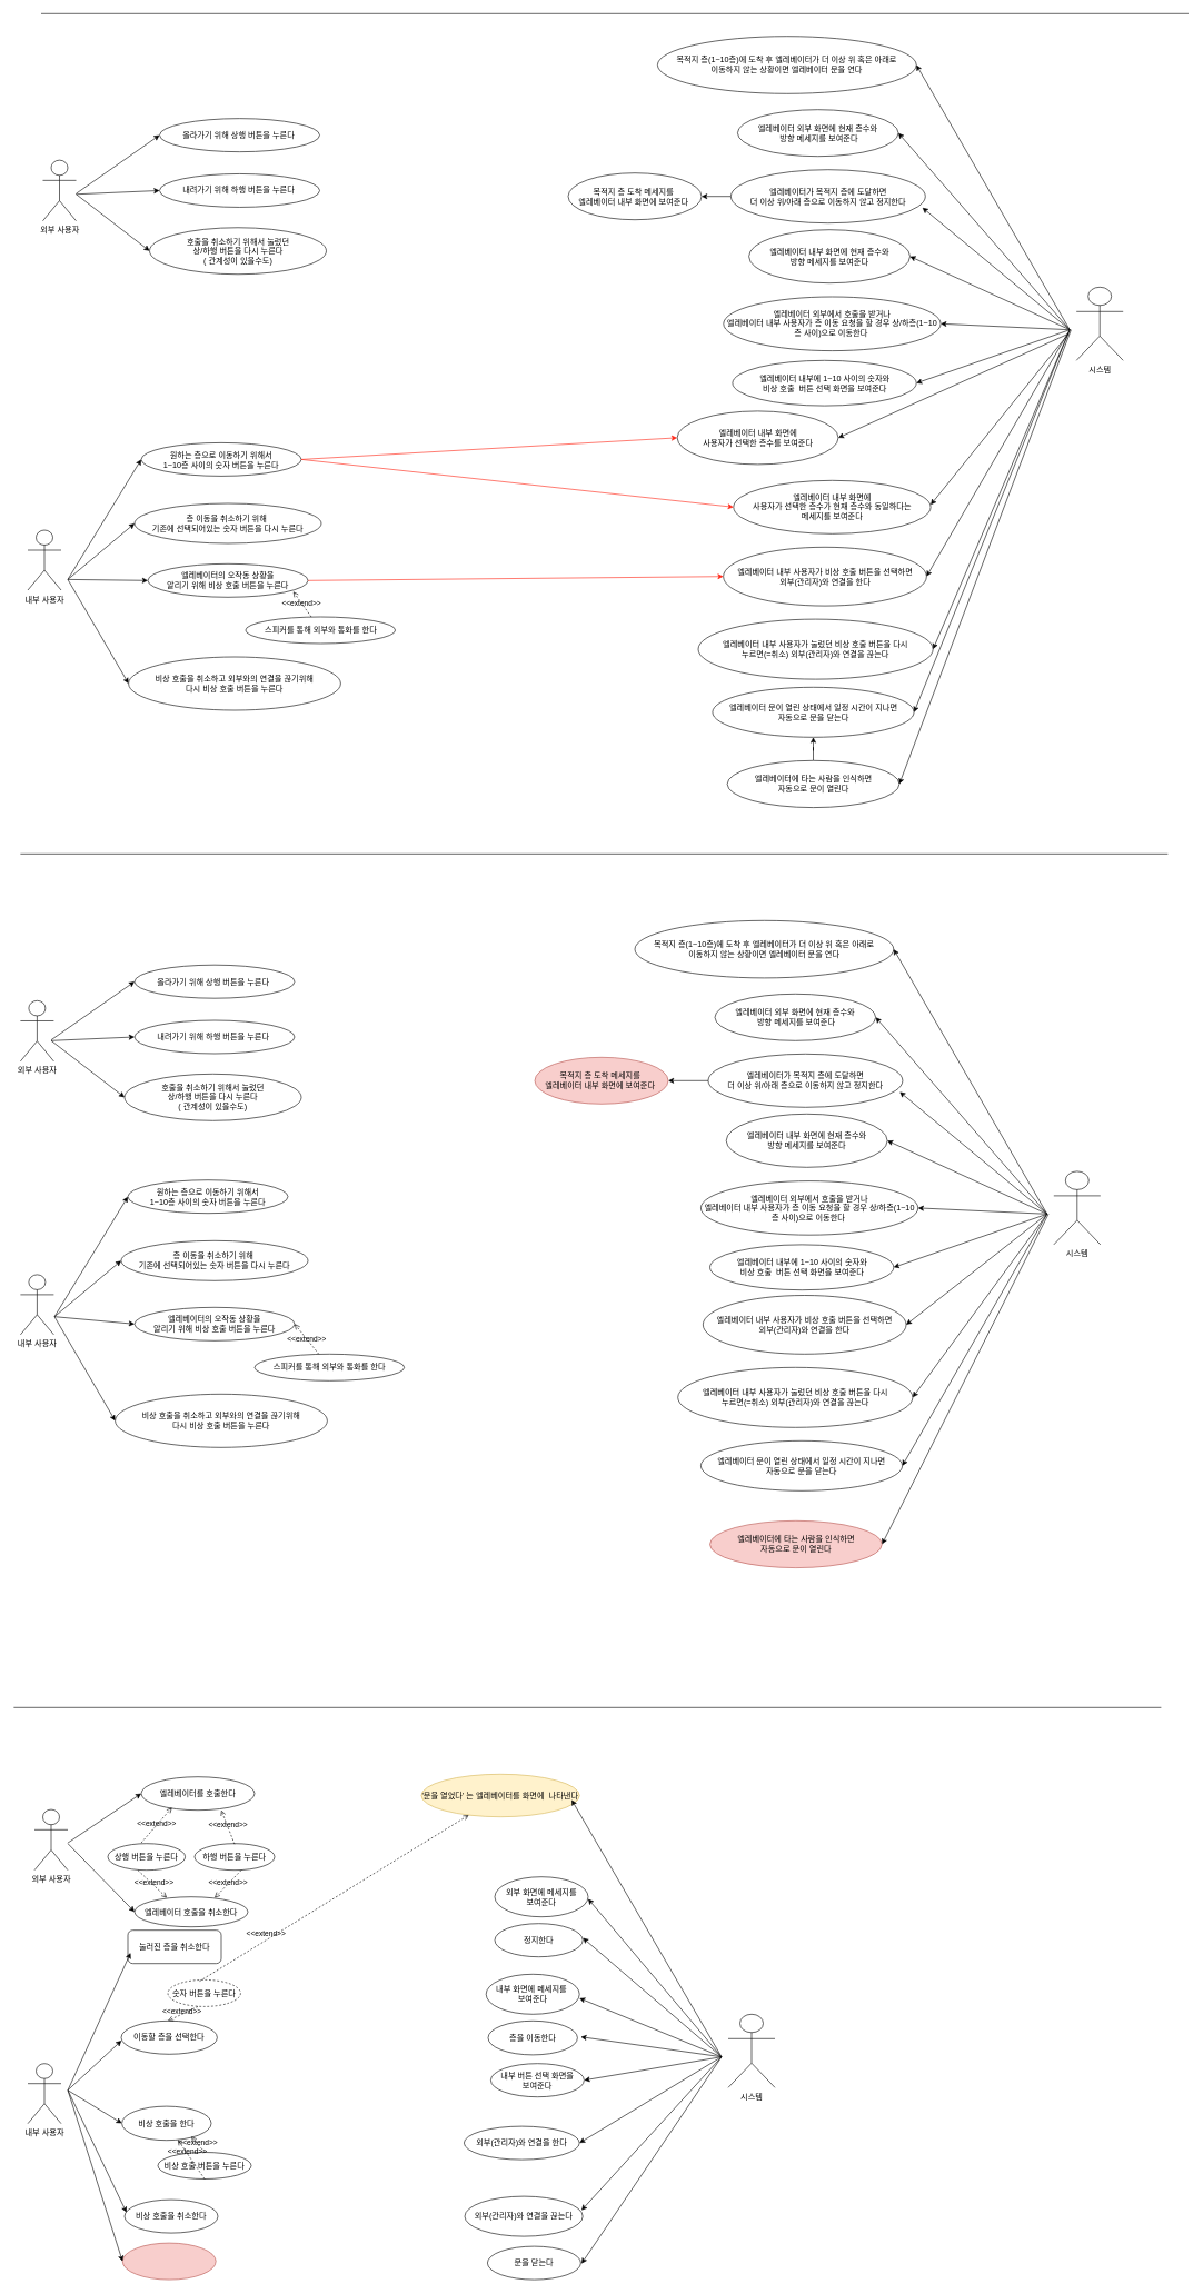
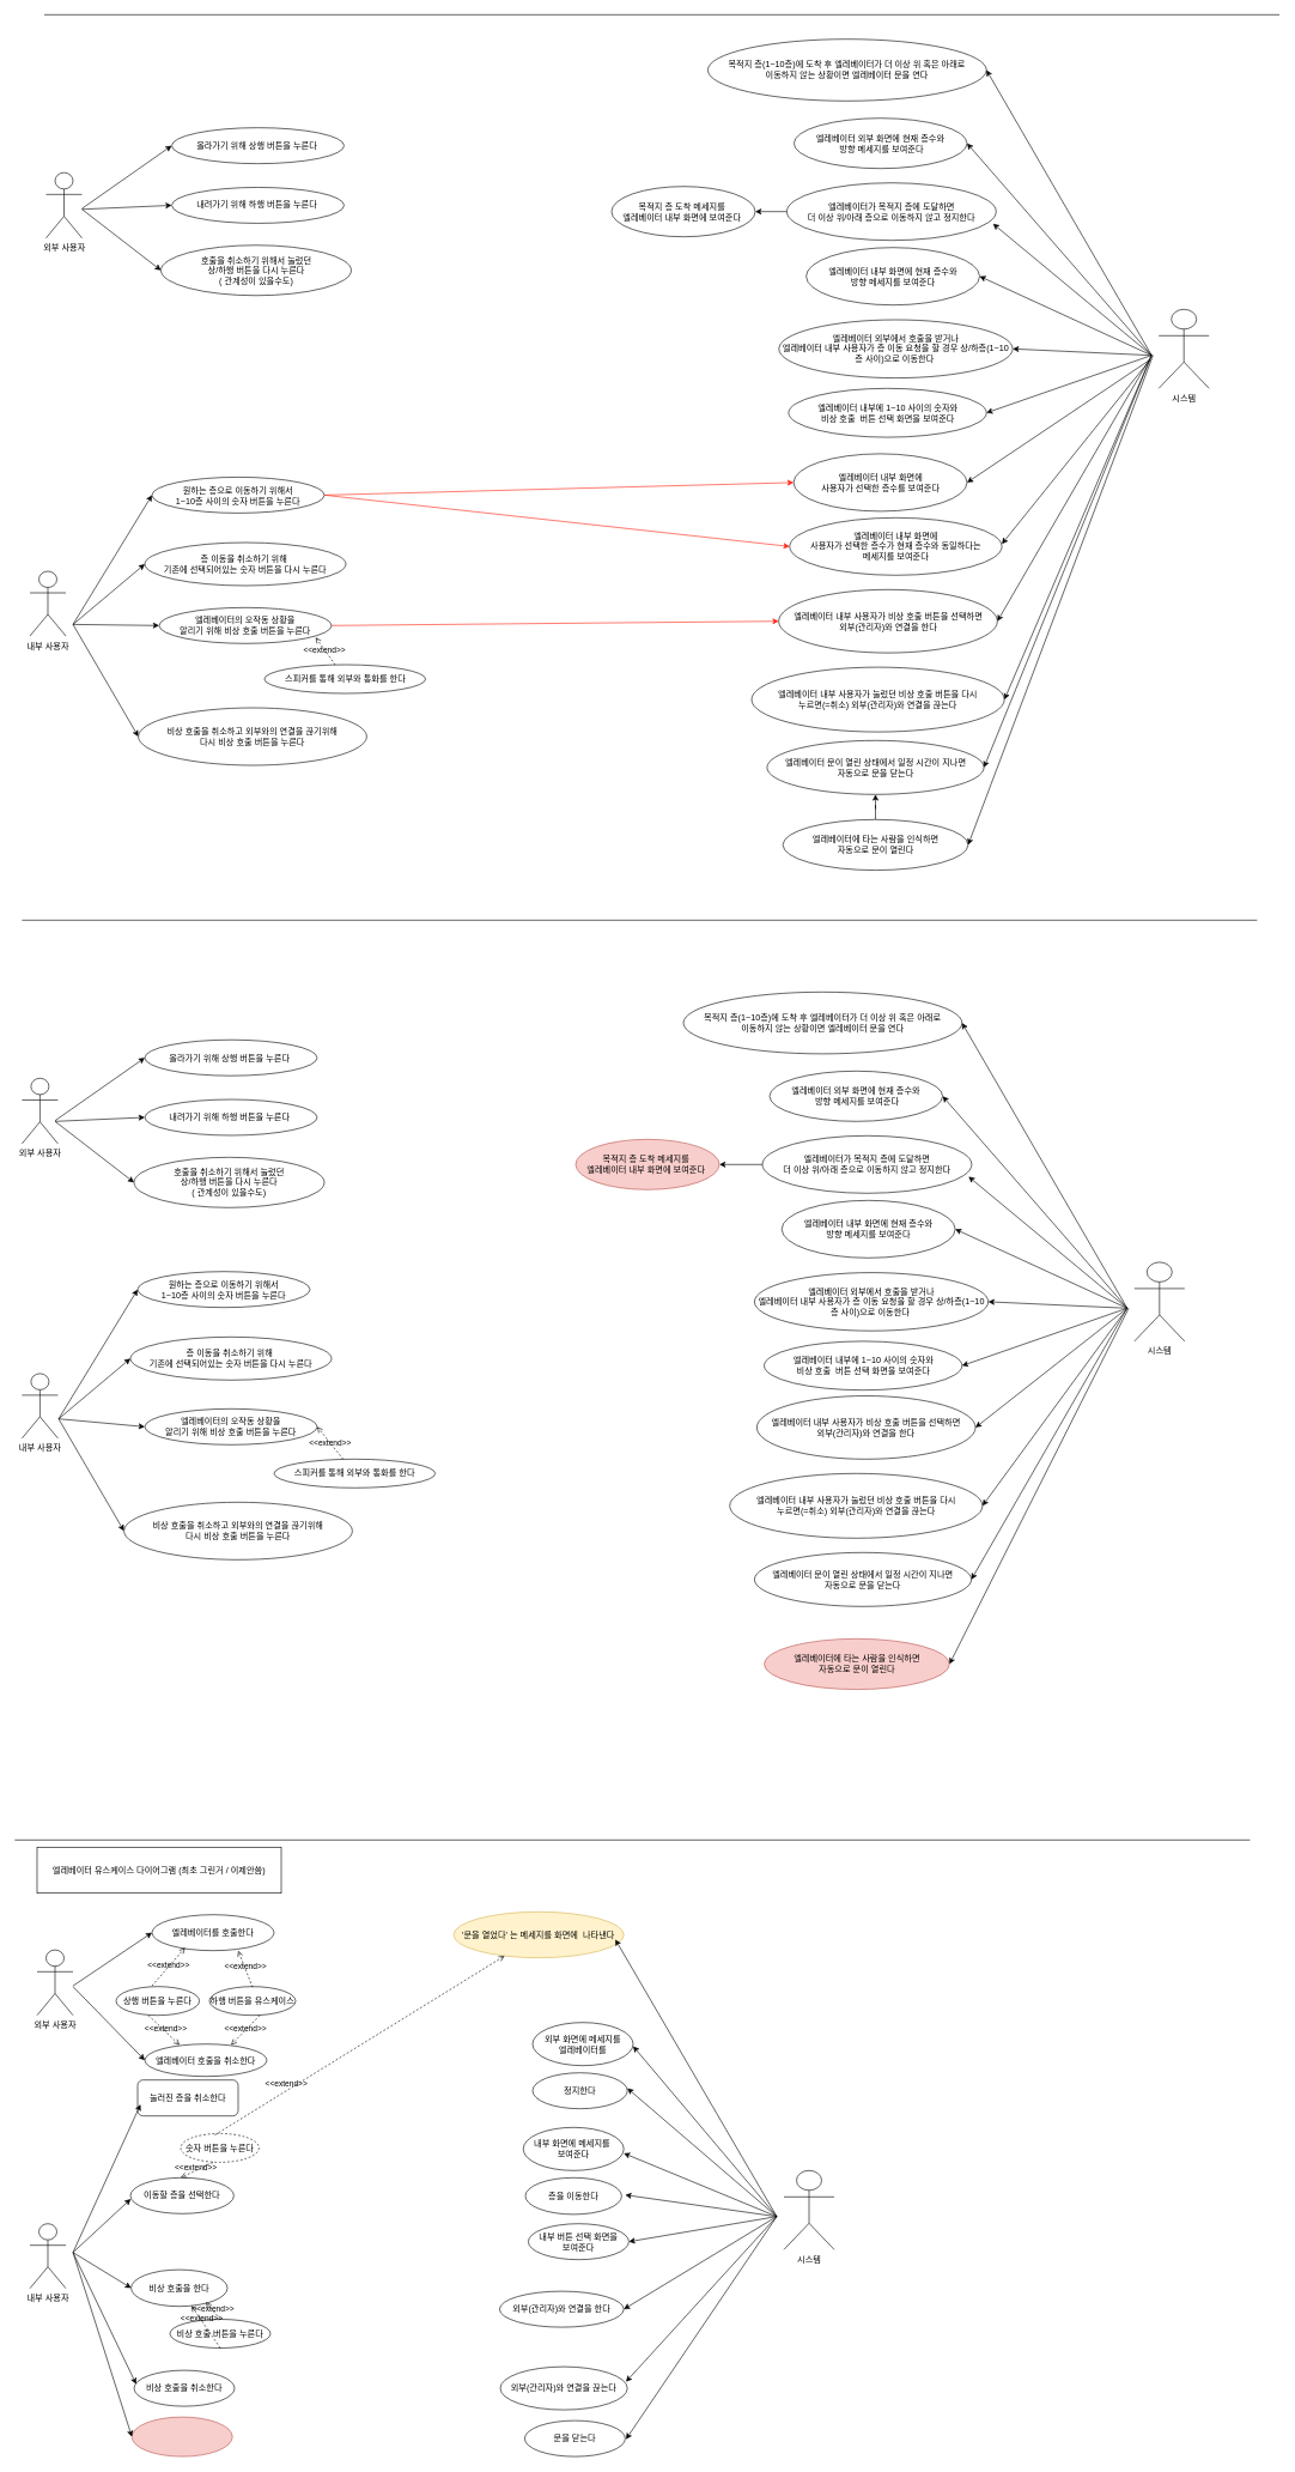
- <mxCell id="135" value="엘레베이터 내부 화면에 &lt;br&gt;사용자가 선택한 층수를 보여준다" style="ellipse;whiteSpace=wrap;html=1;" parent="1" vertex="1"><mxGeometry x="1014.5" y="616" width="241.5" height="80" as="geometry" /></mxCell>
+ <mxCell id="135" value="엘레베이터 내부 화면에 &lt;br&gt;사용자가 선택한 층수를 보여준다" style="ellipse;whiteSpace=wrap;html=1;" parent="1" vertex="1"><mxGeometry x="1104.5" y="631" width="241.5" height="80" as="geometry" /></mxCell>
+ <mxCell id="75" value="엘레베이터 유스케이스 다이어그램 (최초 그린거 / 이제안씀)" style="rounded=0;whiteSpace=wrap;html=1;" parent="1" vertex="1"><mxGeometry x="51" y="2570" width="340" height="64" as="geometry" /></mxCell>
- <mxCell id="50" value="'문을 열었다' 는 엘레베이터를 화면에&amp;nbsp; 나타낸다" style="ellipse;whiteSpace=wrap;html=1;fillColor=#fff2cc;strokeColor=#d6b656;" parent="1" vertex="1"><mxGeometry x="631" y="2660" width="237" height="64" as="geometry" /></mxCell>
+ <mxCell id="50" value="'문을 열었다' 는 메세지를 화면에&amp;nbsp; 나타낸다" style="ellipse;whiteSpace=wrap;html=1;fillColor=#fff2cc;strokeColor=#d6b656;" parent="1" vertex="1"><mxGeometry x="631" y="2660" width="237" height="64" as="geometry" /></mxCell>
- <mxCell id="32" value="하행 버튼을 누른다" style="ellipse;whiteSpace=wrap;html=1;" parent="1" vertex="1"><mxGeometry x="291" y="2764" width="120" height="40" as="geometry" /></mxCell>
+ <mxCell id="32" value="하행 버튼을 유스케이스" style="ellipse;whiteSpace=wrap;html=1;" parent="1" vertex="1"><mxGeometry x="291" y="2764" width="120" height="40" as="geometry" /></mxCell>
- <mxCell id="48" value="외부 화면에 메세지를&lt;br&gt;보여준다" style="ellipse;whiteSpace=wrap;html=1;" parent="1" vertex="1"><mxGeometry x="741" y="2814" width="140" height="60" as="geometry" /></mxCell>
+ <mxCell id="48" value="외부 화면에 메세지를&lt;br&gt;엘레베이터를" style="ellipse;whiteSpace=wrap;html=1;" parent="1" vertex="1"><mxGeometry x="741" y="2814" width="140" height="60" as="geometry" /></mxCell>
